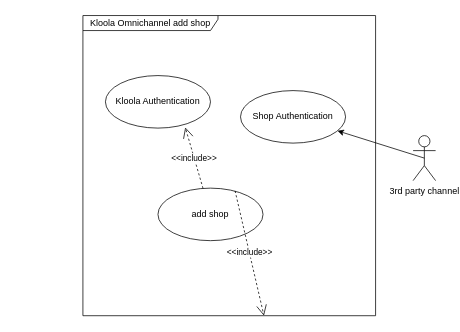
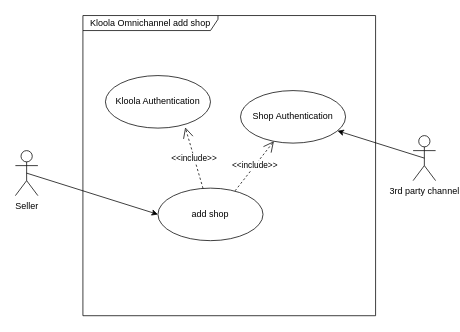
+ <mxCell id="4" value="Seller" style="shape=umlActor;verticalLabelPosition=bottom;verticalAlign=top;html=1;" parent="1" vertex="1"><mxGeometry x="20" y="200" width="30" height="60" as="geometry" /></mxCell>
+ <mxCell id="3" style="rounded=0;orthogonalLoop=1;jettySize=auto;html=1;exitX=0.5;exitY=0.5;exitDx=0;exitDy=0;exitPerimeter=0;entryX=0;entryY=0.5;entryDx=0;entryDy=0;" parent="1" source="4" target="6" edge="1"><mxGeometry relative="1" as="geometry"><mxPoint x="120" y="335" as="targetPoint" /></mxGeometry></mxCell>
- <mxCell id="11" value="&amp;lt;&amp;lt;include&amp;gt;&amp;gt;" style="endArrow=open;endSize=12;dashed=1;html=1;rounded=0;exitX=0.734;exitY=0.051;exitDx=0;exitDy=0;exitPerimeter=0;" parent="1" source="6" target="2" edge="1"><mxGeometry width="160" relative="1" as="geometry"><mxPoint x="283" y="251" as="sourcePoint" /><mxPoint x="256" y="199" as="targetPoint" /></mxGeometry></mxCell>
+ <mxCell id="11" value="&amp;lt;&amp;lt;include&amp;gt;&amp;gt;" style="endArrow=open;endSize=12;dashed=1;html=1;rounded=0;exitX=0.734;exitY=0.051;exitDx=0;exitDy=0;exitPerimeter=0;" parent="1" source="6" target="7" edge="1"><mxGeometry width="160" relative="1" as="geometry"><mxPoint x="283" y="251" as="sourcePoint" /><mxPoint x="256" y="199" as="targetPoint" /></mxGeometry></mxCell>
